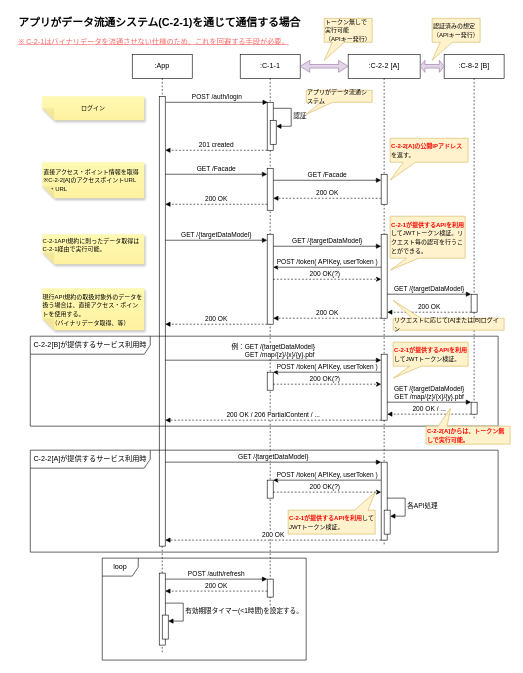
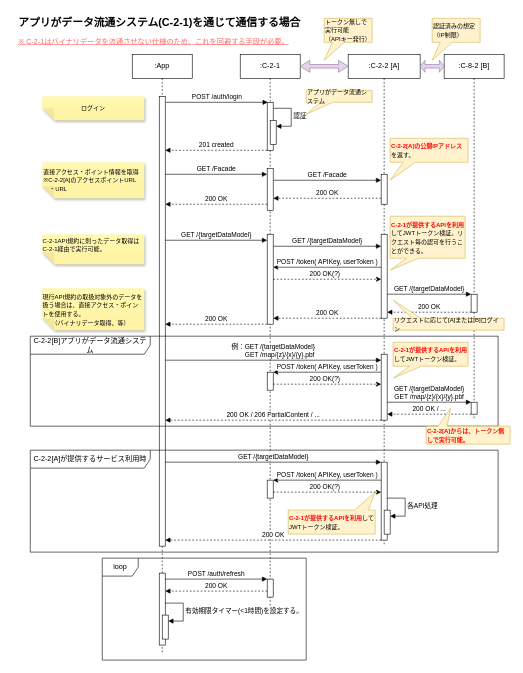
- <mxCell id="51" value="&lt;font style=&quot;font-size: 10px;&quot;&gt;認証済みの想定&lt;br&gt;（APIキー発行）&lt;/font&gt;" style="shape=callout;whiteSpace=wrap;html=1;perimeter=calloutPerimeter;position2=0;fillColor=#fff2cc;strokeColor=#d6b656;align=left;size=30;position=0.17;" parent="1" vertex="1"><mxGeometry x="720" y="30" width="80" height="70" as="geometry" /></mxCell>
+ <mxCell id="51" value="&lt;font style=&quot;font-size: 10px;&quot;&gt;認証済みの想定&lt;br&gt;（IP制限）&lt;/font&gt;" style="shape=callout;whiteSpace=wrap;html=1;perimeter=calloutPerimeter;position2=0;fillColor=#fff2cc;strokeColor=#d6b656;align=left;size=30;position=0.17;" parent="1" vertex="1"><mxGeometry x="720" y="30" width="80" height="70" as="geometry" /></mxCell>
- <mxCell id="7" value=":C-1-1" style="shape=umlLifeline;perimeter=lifelinePerimeter;whiteSpace=wrap;html=1;container=0;dropTarget=0;collapsible=0;recursiveResize=0;outlineConnect=0;portConstraint=eastwest;newEdgeStyle={&quot;edgeStyle&quot;:&quot;elbowEdgeStyle&quot;,&quot;elbow&quot;:&quot;vertical&quot;,&quot;curved&quot;:0,&quot;rounded&quot;:0};" parent="1" vertex="1"><mxGeometry x="400" y="90" width="100" height="920" as="geometry" /></mxCell>
+ <mxCell id="7" value=":C-2-1" style="shape=umlLifeline;perimeter=lifelinePerimeter;whiteSpace=wrap;html=1;container=0;dropTarget=0;collapsible=0;recursiveResize=0;outlineConnect=0;portConstraint=eastwest;newEdgeStyle={&quot;edgeStyle&quot;:&quot;elbowEdgeStyle&quot;,&quot;elbow&quot;:&quot;vertical&quot;,&quot;curved&quot;:0,&quot;rounded&quot;:0};" parent="1" vertex="1"><mxGeometry x="400" y="90" width="100" height="920" as="geometry" /></mxCell>
- <mxCell id="57" value="C-2-2[B]が提供するサービス利用時" style="shape=umlFrame;whiteSpace=wrap;html=1;pointerEvents=0;width=200;height=30;" parent="1" vertex="1"><mxGeometry x="50" y="560" width="780" height="150" as="geometry" /></mxCell>
+ <mxCell id="57" value="C-2-2[B]アプリがデータ流通システム" style="shape=umlFrame;whiteSpace=wrap;html=1;pointerEvents=0;width=200;height=30;" parent="1" vertex="1"><mxGeometry x="50" y="560" width="780" height="150" as="geometry" /></mxCell>
